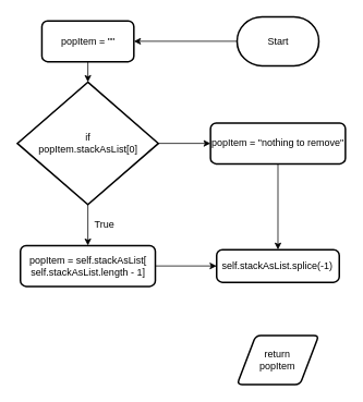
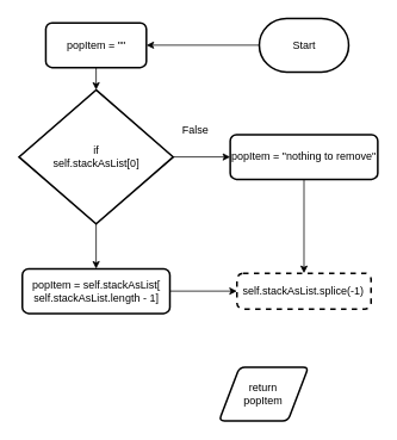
+ <mxCell id="13" value="False" style="text;html=1;align=center;verticalAlign=middle;resizable=0;points=[];autosize=1;strokeColor=none;fillColor=none;" parent="1" vertex="1"><mxGeometry x="193.25" y="130" width="50" height="30" as="geometry" /></mxCell>
- <mxCell id="7" value="if&lt;br&gt;popItem.stackAsList[0]" style="strokeWidth=2;html=1;shape=mxgraph.flowchart.decision;whiteSpace=wrap;" parent="1" vertex="1"><mxGeometry x="20.75" y="100" width="172.5" height="150" as="geometry" /></mxCell>
+ <mxCell id="7" value="if&lt;br&gt;self.stackAsList[0]" style="strokeWidth=2;html=1;shape=mxgraph.flowchart.decision;whiteSpace=wrap;" parent="1" vertex="1"><mxGeometry x="20.75" y="100" width="172.5" height="150" as="geometry" /></mxCell>
- <mxCell id="10" value="True" style="text;html=1;align=center;verticalAlign=middle;resizable=0;points=[];autosize=1;strokeColor=none;fillColor=none;" parent="1" vertex="1"><mxGeometry x="102" y="260" width="50" height="30" as="geometry" /></mxCell>
- <mxCell id="16" value="self.stackAsList.splice(-1)" style="rounded=1;whiteSpace=wrap;html=1;absoluteArcSize=1;arcSize=14;strokeWidth=2;" vertex="1" parent="1"><mxGeometry x="264.49" y="305" width="150" height="40" as="geometry" /></mxCell>
+ <mxCell id="16" value="self.stackAsList.splice(-1)" style="rounded=1;whiteSpace=wrap;html=1;absoluteArcSize=1;arcSize=14;strokeWidth=2;dashed=1;" vertex="1" parent="1"><mxGeometry x="264.49" y="305" width="150" height="40" as="geometry" /></mxCell>
- <mxCell id="17" value="return&lt;br&gt;popItem" style="shape=parallelogram;html=1;strokeWidth=2;perimeter=parallelogramPerimeter;whiteSpace=wrap;rounded=1;arcSize=12;size=0.23;" vertex="1" parent="1"><mxGeometry x="289.49" y="410" width="100" height="60" as="geometry" /></mxCell>
+ <mxCell id="17" value="return&lt;br&gt;popItem" style="shape=parallelogram;html=1;strokeWidth=2;perimeter=parallelogramPerimeter;whiteSpace=wrap;rounded=1;arcSize=12;size=0.23;" vertex="1" parent="1"><mxGeometry x="244.49" y="410" width="100" height="60" as="geometry" /></mxCell>
